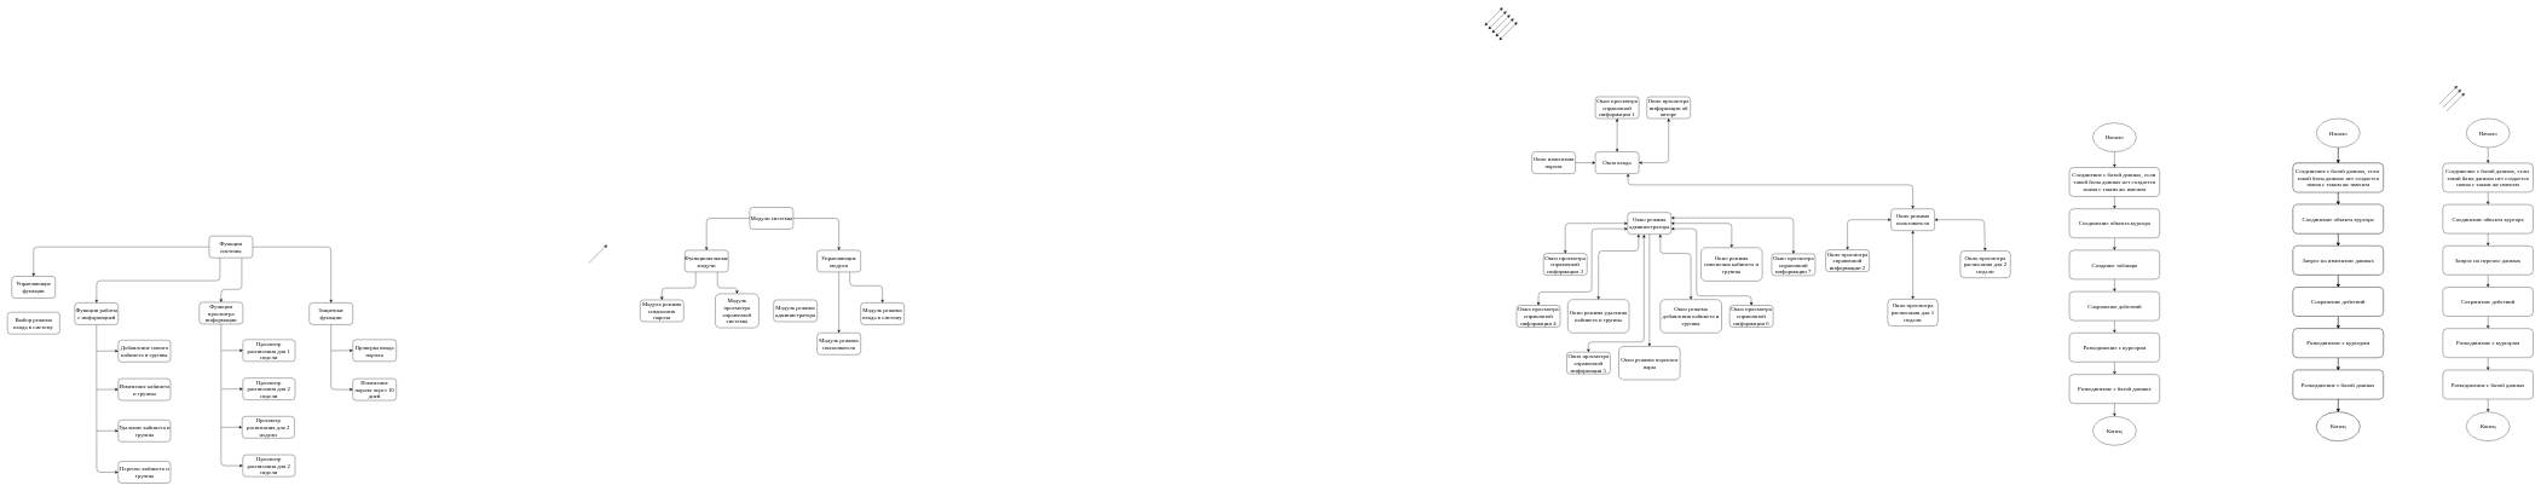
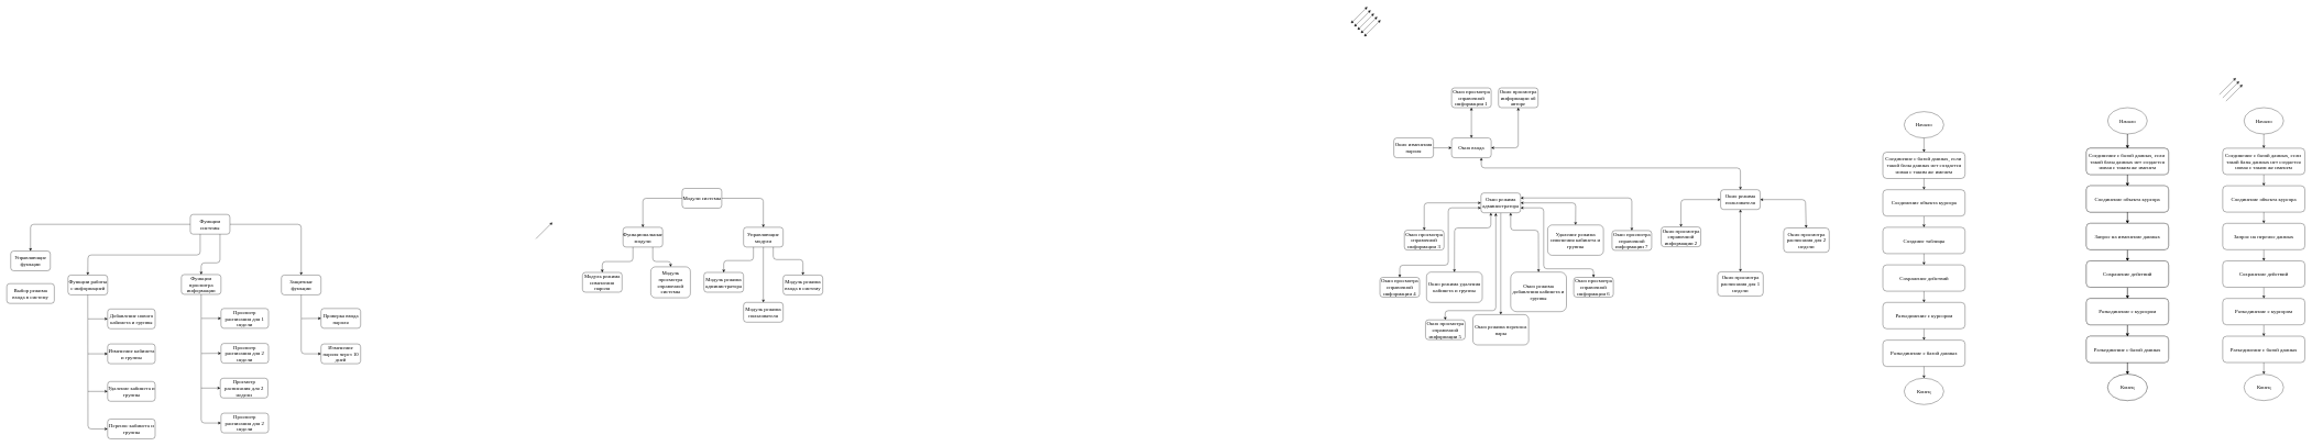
- <mxCell id="65" value="Окно режима изменения кабинета и группы" style="rounded=1;whiteSpace=wrap;html=1;fontFamily=Times New Roman;fontSize=16;" parent="1" vertex="1"><mxGeometry x="4688" y="682" width="169" height="92" as="geometry" /></mxCell>
+ <mxCell id="65" value="Удаление режима изменения кабинета и группы" style="rounded=1;whiteSpace=wrap;html=1;fontFamily=Times New Roman;fontSize=16;" parent="1" vertex="1"><mxGeometry x="4688" y="682" width="169" height="92" as="geometry" /></mxCell>
+ <mxCell id="40" value="" style="endArrow=classic;html=1;fontFamily=Times New Roman;fontSize=16;exitX=0.25;exitY=1;exitDx=0;exitDy=0;entryX=0.5;entryY=0;entryDx=0;entryDy=0;" parent="1" source="28" target="32" edge="1"><mxGeometry width="50" height="50" relative="1" as="geometry"><mxPoint x="1979" y="845" as="sourcePoint" /><mxPoint x="2029" y="795" as="targetPoint" /><Array as="points"><mxPoint x="2282" y="790" /><mxPoint x="2192" y="790" /></Array></mxGeometry></mxCell>
- <mxCell id="66" value="Окно режима добавления кабинета и группы" style="rounded=1;whiteSpace=wrap;html=1;fontFamily=Times New Roman;fontSize=16;" parent="1" vertex="1"><mxGeometry x="4576" y="825" width="169" height="92" as="geometry" /></mxCell>
+ <mxCell id="66" value="Окно режима добавления кабинета и группы" style="rounded=1;whiteSpace=wrap;html=1;fontFamily=Times New Roman;fontSize=16;" parent="1" vertex="1"><mxGeometry x="4576" y="825" width="169" height="120" as="geometry" /></mxCell>
